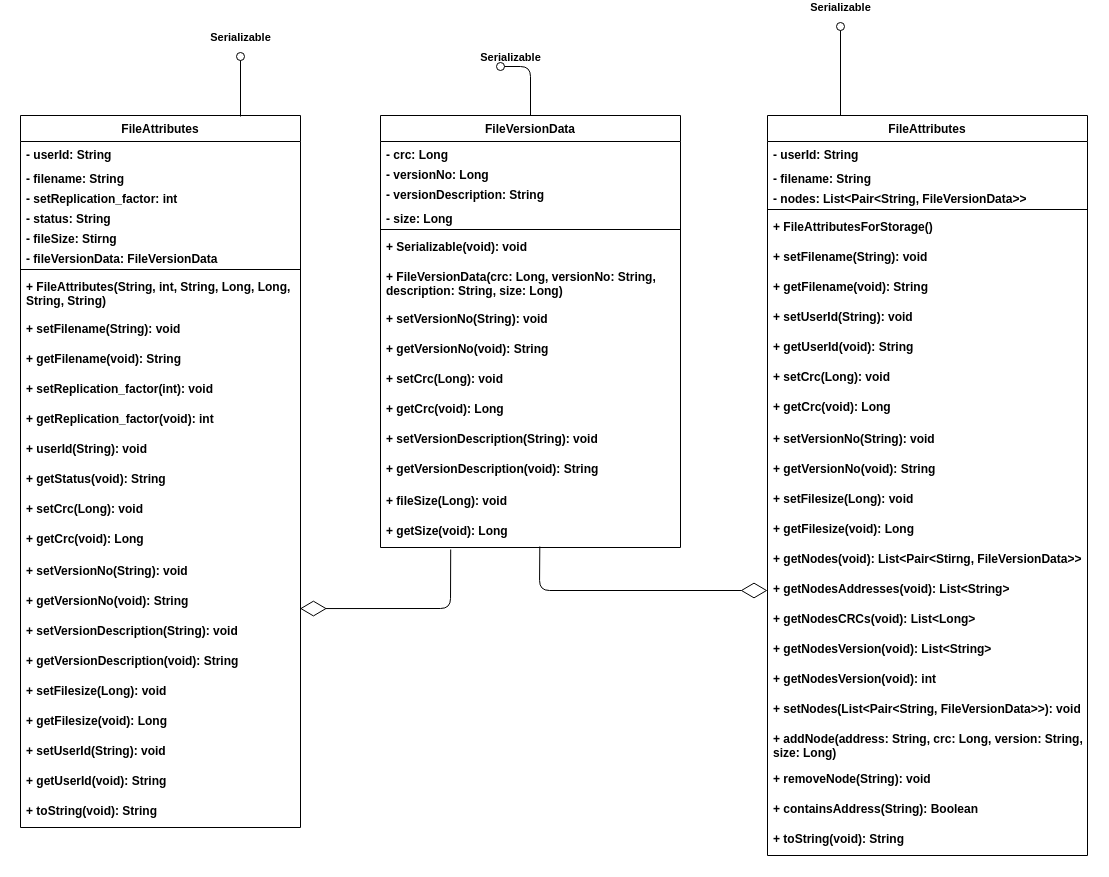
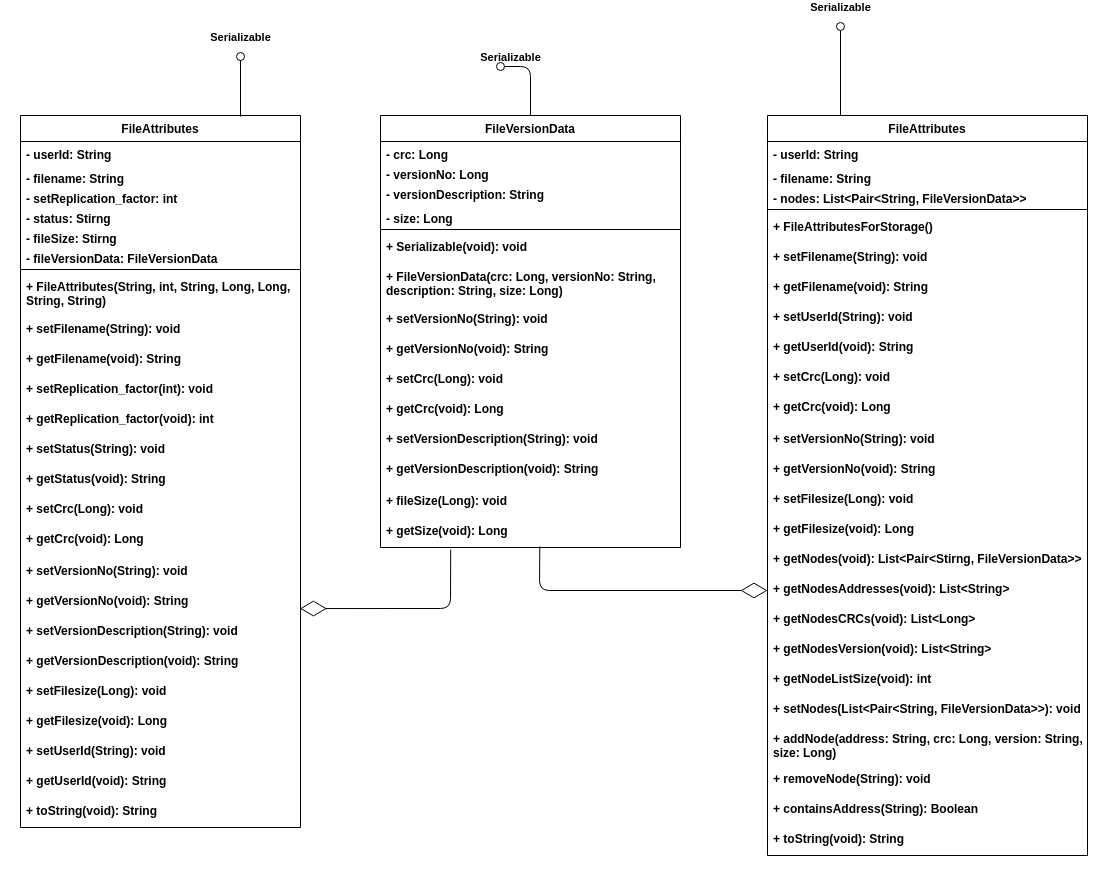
- <mxCell id="23" value="- status: String" style="text;strokeColor=none;fillColor=none;align=left;verticalAlign=top;spacingLeft=4;spacingRight=4;overflow=hidden;rotatable=0;points=[[0,0.5],[1,0.5]];portConstraint=eastwest;fontStyle=1" parent="19" vertex="1"><mxGeometry y="90" width="280" height="20" as="geometry" /></mxCell>
+ <mxCell id="23" value="- status: Stirng" style="text;strokeColor=none;fillColor=none;align=left;verticalAlign=top;spacingLeft=4;spacingRight=4;overflow=hidden;rotatable=0;points=[[0,0.5],[1,0.5]];portConstraint=eastwest;fontStyle=1" parent="19" vertex="1"><mxGeometry y="90" width="280" height="20" as="geometry" /></mxCell>
- <mxCell id="32" value="+ userId(String): void" style="text;strokeColor=none;fillColor=none;align=left;verticalAlign=top;spacingLeft=4;spacingRight=4;overflow=hidden;rotatable=0;points=[[0,0.5],[1,0.5]];portConstraint=eastwest;fontStyle=1" parent="19" vertex="1"><mxGeometry y="320" width="280" height="30" as="geometry" /></mxCell>
+ <mxCell id="32" value="+ setStatus(String): void" style="text;strokeColor=none;fillColor=none;align=left;verticalAlign=top;spacingLeft=4;spacingRight=4;overflow=hidden;rotatable=0;points=[[0,0.5],[1,0.5]];portConstraint=eastwest;fontStyle=1" parent="19" vertex="1"><mxGeometry y="320" width="280" height="30" as="geometry" /></mxCell>
- <mxCell id="67" value="+ getNodesVersion(void): int" style="text;strokeColor=none;fillColor=none;align=left;verticalAlign=top;spacingLeft=4;spacingRight=4;overflow=hidden;rotatable=0;points=[[0,0.5],[1,0.5]];portConstraint=eastwest;fontStyle=1" parent="47" vertex="1"><mxGeometry y="550" width="320" height="30" as="geometry" /></mxCell>
+ <mxCell id="67" value="+ getNodeListSize(void): int" style="text;strokeColor=none;fillColor=none;align=left;verticalAlign=top;spacingLeft=4;spacingRight=4;overflow=hidden;rotatable=0;points=[[0,0.5],[1,0.5]];portConstraint=eastwest;fontStyle=1" parent="47" vertex="1"><mxGeometry y="550" width="320" height="30" as="geometry" /></mxCell>
